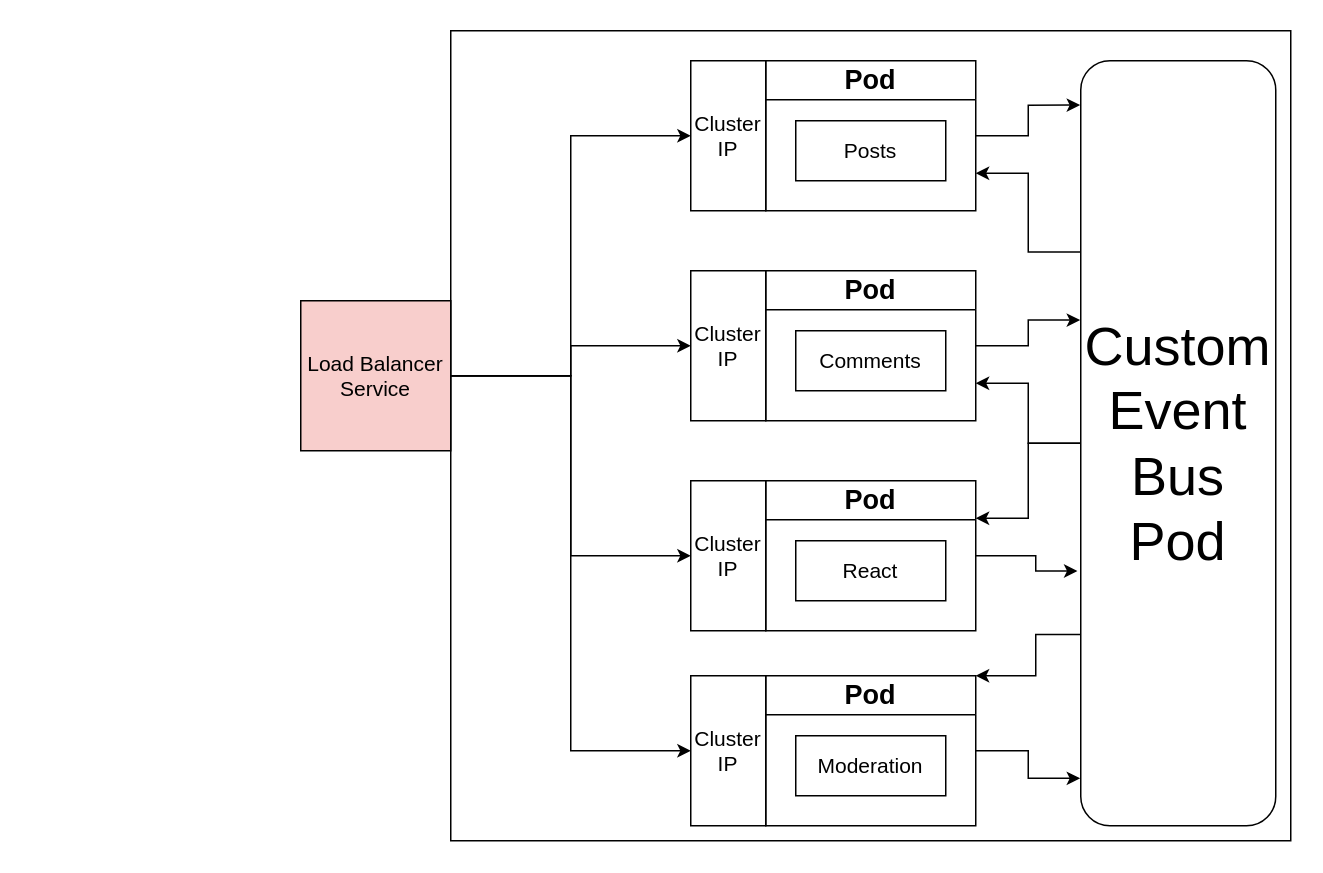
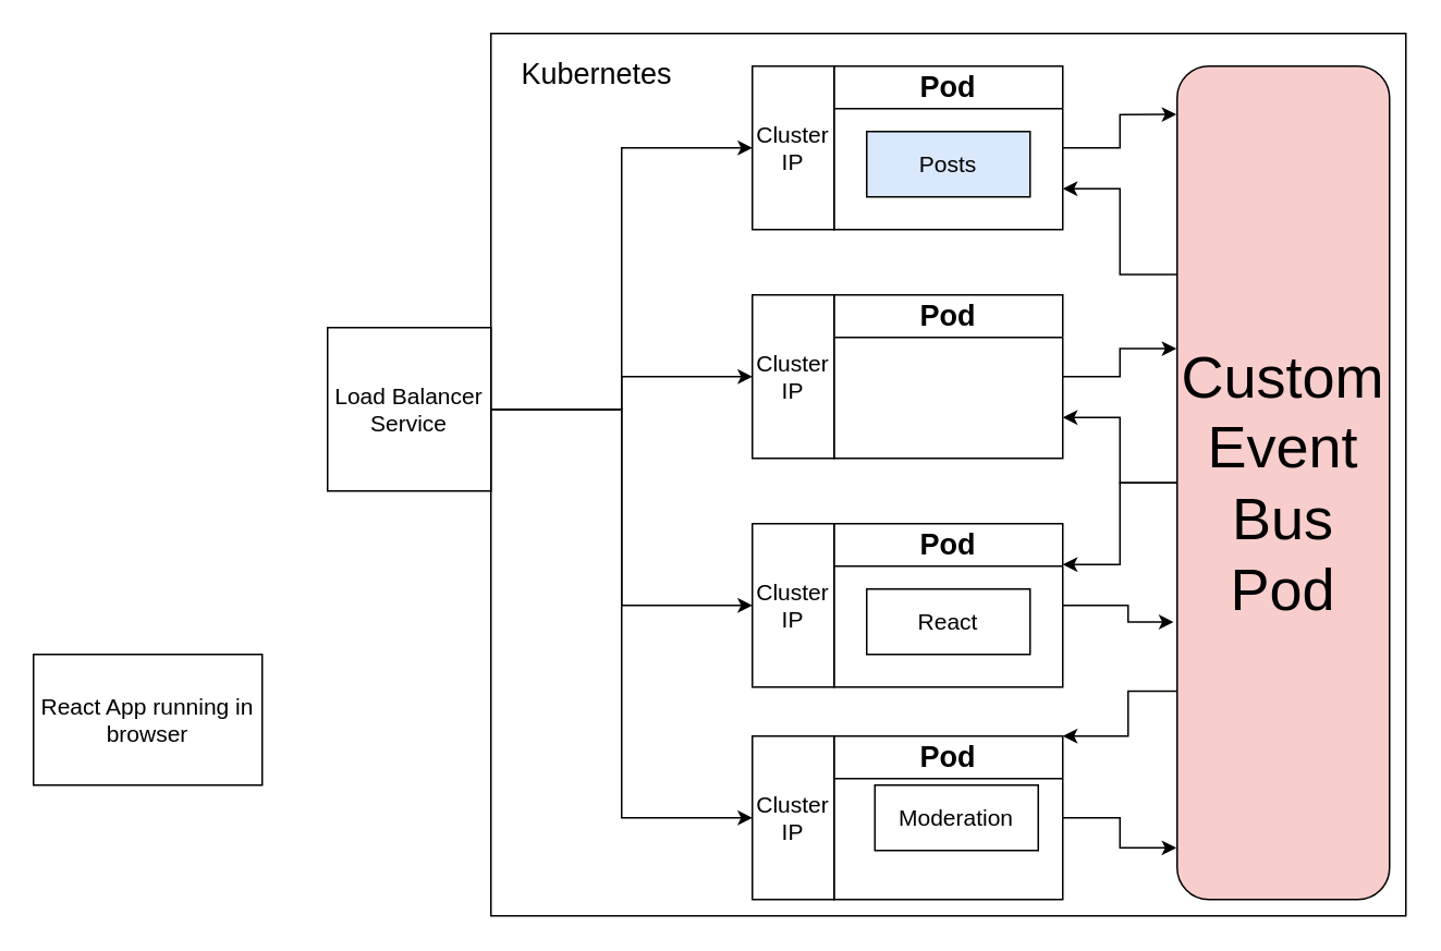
+ <mxCell id="30" value="&lt;font style=&quot;font-size: 18px;&quot;&gt;Kubernetes&lt;/font&gt;" style="text;html=1;strokeColor=none;fillColor=none;align=center;verticalAlign=middle;whiteSpace=wrap;rounded=0;" parent="1" vertex="1"><mxGeometry x="300" y="20" width="130" height="50" as="geometry" /></mxCell>
- <mxCell id="11" value="&lt;font style=&quot;font-size: 14px;&quot;&gt;Posts&lt;/font&gt;" style="rounded=0;whiteSpace=wrap;html=1;" parent="1" vertex="1"><mxGeometry x="530" y="80" width="100" height="40" as="geometry" /></mxCell>
+ <mxCell id="11" value="&lt;font style=&quot;font-size: 14px;&quot;&gt;Posts&lt;/font&gt;" style="rounded=0;whiteSpace=wrap;html=1;fillColor=#dae8fc;" parent="1" vertex="1"><mxGeometry x="530" y="80" width="100" height="40" as="geometry" /></mxCell>
- <mxCell id="14" value="&lt;font style=&quot;font-size: 14px;&quot;&gt;Comments&lt;/font&gt;" style="rounded=0;whiteSpace=wrap;html=1;" parent="1" vertex="1"><mxGeometry x="530" y="220" width="100" height="40" as="geometry" /></mxCell>
- <mxCell id="7" value="&lt;font style=&quot;font-size: 14px;&quot;&gt;Load Balancer Service&lt;/font&gt;" style="whiteSpace=wrap;html=1;aspect=fixed;fillColor=#f8cecc;" parent="1" vertex="1"><mxGeometry x="200" y="200" width="100" height="100" as="geometry" /></mxCell>
+ <mxCell id="7" value="&lt;font style=&quot;font-size: 14px;&quot;&gt;Load Balancer Service&lt;/font&gt;" style="whiteSpace=wrap;html=1;aspect=fixed;" parent="1" vertex="1"><mxGeometry x="200" y="200" width="100" height="100" as="geometry" /></mxCell>
- <mxCell id="25" value="&lt;font style=&quot;font-size: 36px;&quot;&gt;Custom Event Bus Pod&lt;/font&gt;" style="rounded=1;whiteSpace=wrap;html=1;" parent="1" vertex="1"><mxGeometry x="720" y="40" width="130" height="510" as="geometry" /></mxCell>
+ <mxCell id="25" value="&lt;font style=&quot;font-size: 36px;&quot;&gt;Custom Event Bus Pod&lt;/font&gt;" style="rounded=1;whiteSpace=wrap;html=1;fillColor=#f8cecc;" parent="1" vertex="1"><mxGeometry x="720" y="40" width="130" height="510" as="geometry" /></mxCell>
+ <mxCell id="2" value="&lt;font style=&quot;font-size: 14px;&quot;&gt;React App running in browser&lt;/font&gt;" style="rounded=0;whiteSpace=wrap;html=1;" parent="1" vertex="1"><mxGeometry x="20" y="400" width="140" height="80" as="geometry" /></mxCell>
- <mxCell id="20" value="&lt;font style=&quot;font-size: 14px;&quot;&gt;Moderation&lt;/font&gt;" style="rounded=0;whiteSpace=wrap;html=1;" parent="1" vertex="1"><mxGeometry x="530" y="490" width="100" height="40" as="geometry" /></mxCell>
+ <mxCell id="20" value="&lt;font style=&quot;font-size: 14px;&quot;&gt;Moderation&lt;/font&gt;" style="rounded=0;whiteSpace=wrap;html=1;" parent="1" vertex="1"><mxGeometry x="535" y="480" width="100" height="40" as="geometry" /></mxCell>
